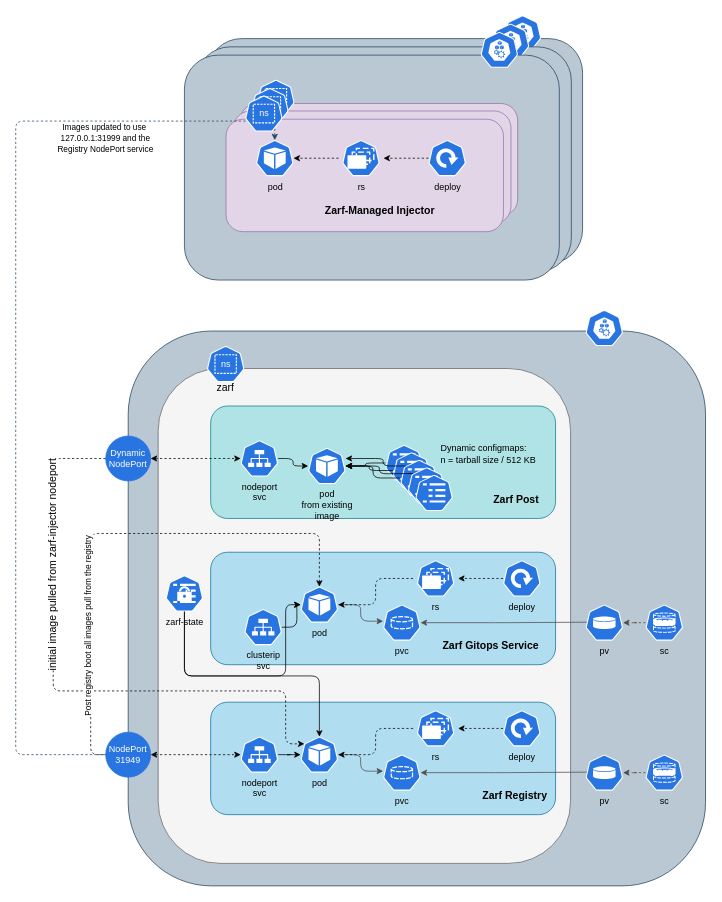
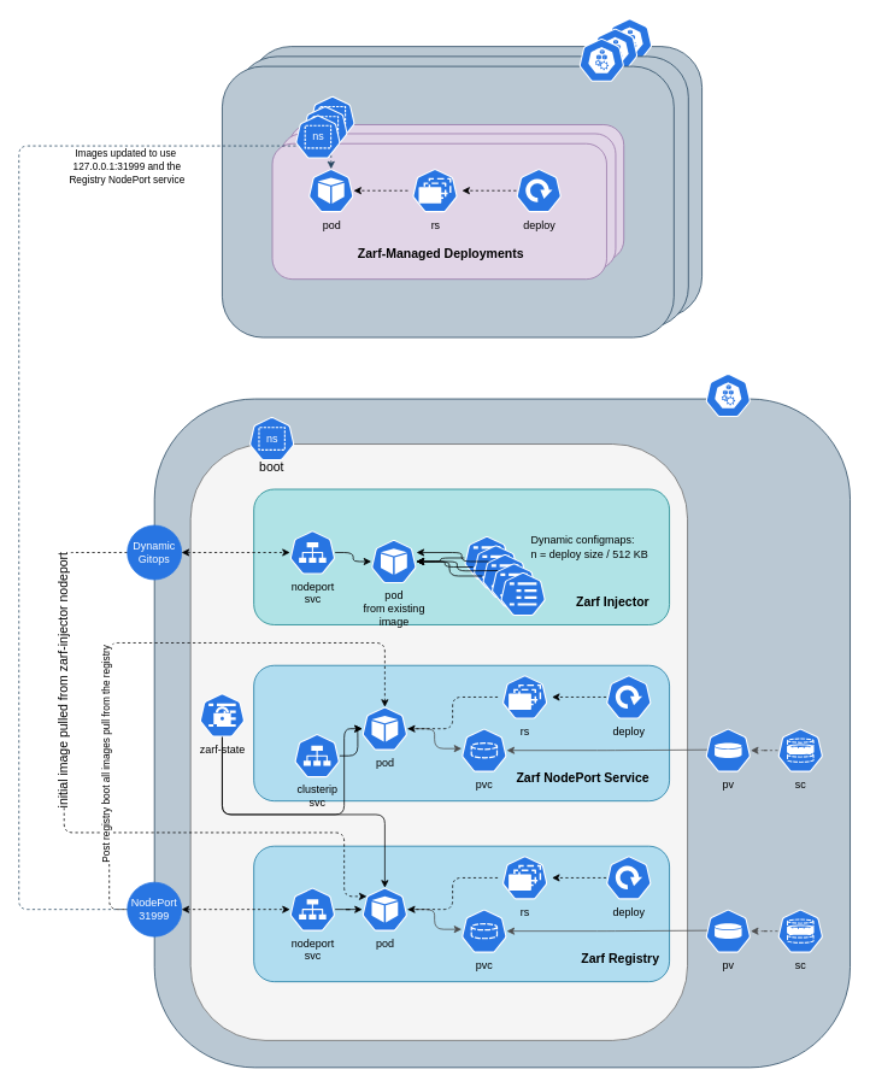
- <mxCell id="81" value="Zarf-Managed Injector" style="text;html=1;strokeColor=none;fillColor=none;align=right;verticalAlign=middle;whiteSpace=wrap;rounded=1;shadow=0;labelBorderColor=none;fontColor=#000000;fontSize=14;fontStyle=1;" vertex="1" parent="1"><mxGeometry x="375.5" y="265.5" width="205" height="30" as="geometry" /></mxCell>
+ <mxCell id="81" value="Zarf-Managed Deployments" style="text;html=1;strokeColor=none;fillColor=none;align=right;verticalAlign=middle;whiteSpace=wrap;rounded=1;shadow=0;labelBorderColor=none;fontColor=#000000;fontSize=14;fontStyle=1;" vertex="1" parent="1"><mxGeometry x="375.5" y="265.5" width="205" height="30" as="geometry" /></mxCell>
- <mxCell id="31" value="zarf" style="text;html=1;strokeColor=none;fillColor=none;align=center;verticalAlign=middle;whiteSpace=wrap;rounded=1;shadow=0;labelBorderColor=none;fontSize=14;fontColor=#000000;" vertex="1" parent="1"><mxGeometry x="270" y="501" width="60" height="30" as="geometry" /></mxCell>
+ <mxCell id="31" value="boot" style="text;html=1;strokeColor=none;fillColor=none;align=center;verticalAlign=middle;whiteSpace=wrap;rounded=1;shadow=0;labelBorderColor=none;fontSize=14;fontColor=#000000;" vertex="1" parent="1"><mxGeometry x="270" y="501" width="60" height="30" as="geometry" /></mxCell>
- <mxCell id="62" value="Dynamic configmaps: &lt;br style=&quot;font-size: 12px&quot;&gt;n = tarball size / 512 KB" style="text;html=1;strokeColor=none;fillColor=none;align=left;verticalAlign=middle;whiteSpace=wrap;rounded=1;shadow=0;labelBorderColor=none;fontSize=12;fontColor=#000000;" vertex="1" parent="1"><mxGeometry x="585" y="593" width="160" height="24" as="geometry" /></mxCell>
+ <mxCell id="62" value="Dynamic configmaps: &lt;br style=&quot;font-size: 12px&quot;&gt;n = deploy size / 512 KB" style="text;html=1;strokeColor=none;fillColor=none;align=left;verticalAlign=middle;whiteSpace=wrap;rounded=1;shadow=0;labelBorderColor=none;fontSize=12;fontColor=#000000;" vertex="1" parent="1"><mxGeometry x="585" y="593" width="160" height="24" as="geometry" /></mxCell>
- <mxCell id="66" value="&lt;span&gt;Dynamic&lt;br&gt;NodePort&lt;/span&gt;&lt;br&gt;" style="ellipse;whiteSpace=wrap;html=1;aspect=fixed;labelBorderColor=none;fontColor=#FFFFFF;strokeColor=#2875E2;fillColor=#2875E2;rounded=1;" vertex="1" parent="1"><mxGeometry x="140" y="581" width="60" height="60" as="geometry" /></mxCell>
+ <mxCell id="66" value="&lt;span&gt;Dynamic&lt;br&gt;Gitops&lt;/span&gt;&lt;br&gt;" style="ellipse;whiteSpace=wrap;html=1;aspect=fixed;labelBorderColor=none;fontColor=#FFFFFF;strokeColor=#2875E2;fillColor=#2875E2;rounded=1;" vertex="1" parent="1"><mxGeometry x="140" y="581" width="60" height="60" as="geometry" /></mxCell>
- <mxCell id="53" value="&lt;span style=&quot;font-size: 14px&quot;&gt;Zarf Post&lt;/span&gt;" style="text;html=1;strokeColor=none;fillColor=none;align=right;verticalAlign=middle;whiteSpace=wrap;rounded=1;shadow=0;labelBorderColor=none;fontColor=#000000;fontSize=14;fontStyle=1;" vertex="1" parent="1"><mxGeometry x="520" y="651" width="200" height="30" as="geometry" /></mxCell>
+ <mxCell id="53" value="&lt;span style=&quot;font-size: 14px&quot;&gt;Zarf Injector&lt;/span&gt;" style="text;html=1;strokeColor=none;fillColor=none;align=right;verticalAlign=middle;whiteSpace=wrap;rounded=1;shadow=0;labelBorderColor=none;fontColor=#000000;fontSize=14;fontStyle=1;" vertex="1" parent="1"><mxGeometry x="520" y="651" width="200" height="30" as="geometry" /></mxCell>
- <mxCell id="45" value="&lt;span style=&quot;font-size: 14px&quot;&gt;Zarf Gitops Service&lt;/span&gt;" style="text;html=1;strokeColor=none;fillColor=none;align=right;verticalAlign=middle;whiteSpace=wrap;rounded=1;shadow=0;labelBorderColor=none;fontColor=#000000;fontSize=14;fontStyle=1;" vertex="1" parent="1"><mxGeometry x="520" y="846" width="200" height="30" as="geometry" /></mxCell>
+ <mxCell id="45" value="&lt;span style=&quot;font-size: 14px&quot;&gt;Zarf NodePort Service&lt;/span&gt;" style="text;html=1;strokeColor=none;fillColor=none;align=right;verticalAlign=middle;whiteSpace=wrap;rounded=1;shadow=0;labelBorderColor=none;fontColor=#000000;fontSize=14;fontStyle=1;" vertex="1" parent="1"><mxGeometry x="520" y="846" width="200" height="30" as="geometry" /></mxCell>
- <mxCell id="25" value="&lt;span&gt;NodePort&lt;/span&gt;&lt;br&gt;&lt;span&gt;31949&lt;/span&gt;" style="ellipse;whiteSpace=wrap;html=1;aspect=fixed;labelBorderColor=none;fontColor=#FFFFFF;strokeColor=#2875E2;fillColor=#2875E2;rounded=1;" vertex="1" parent="1"><mxGeometry x="140" y="976" width="60" height="60" as="geometry" /></mxCell>
+ <mxCell id="25" value="&lt;span&gt;NodePort&lt;/span&gt;&lt;br&gt;&lt;span&gt;31999&lt;/span&gt;" style="ellipse;whiteSpace=wrap;html=1;aspect=fixed;labelBorderColor=none;fontColor=#FFFFFF;strokeColor=#2875E2;fillColor=#2875E2;rounded=1;" vertex="1" parent="1"><mxGeometry x="140" y="976" width="60" height="60" as="geometry" /></mxCell>
